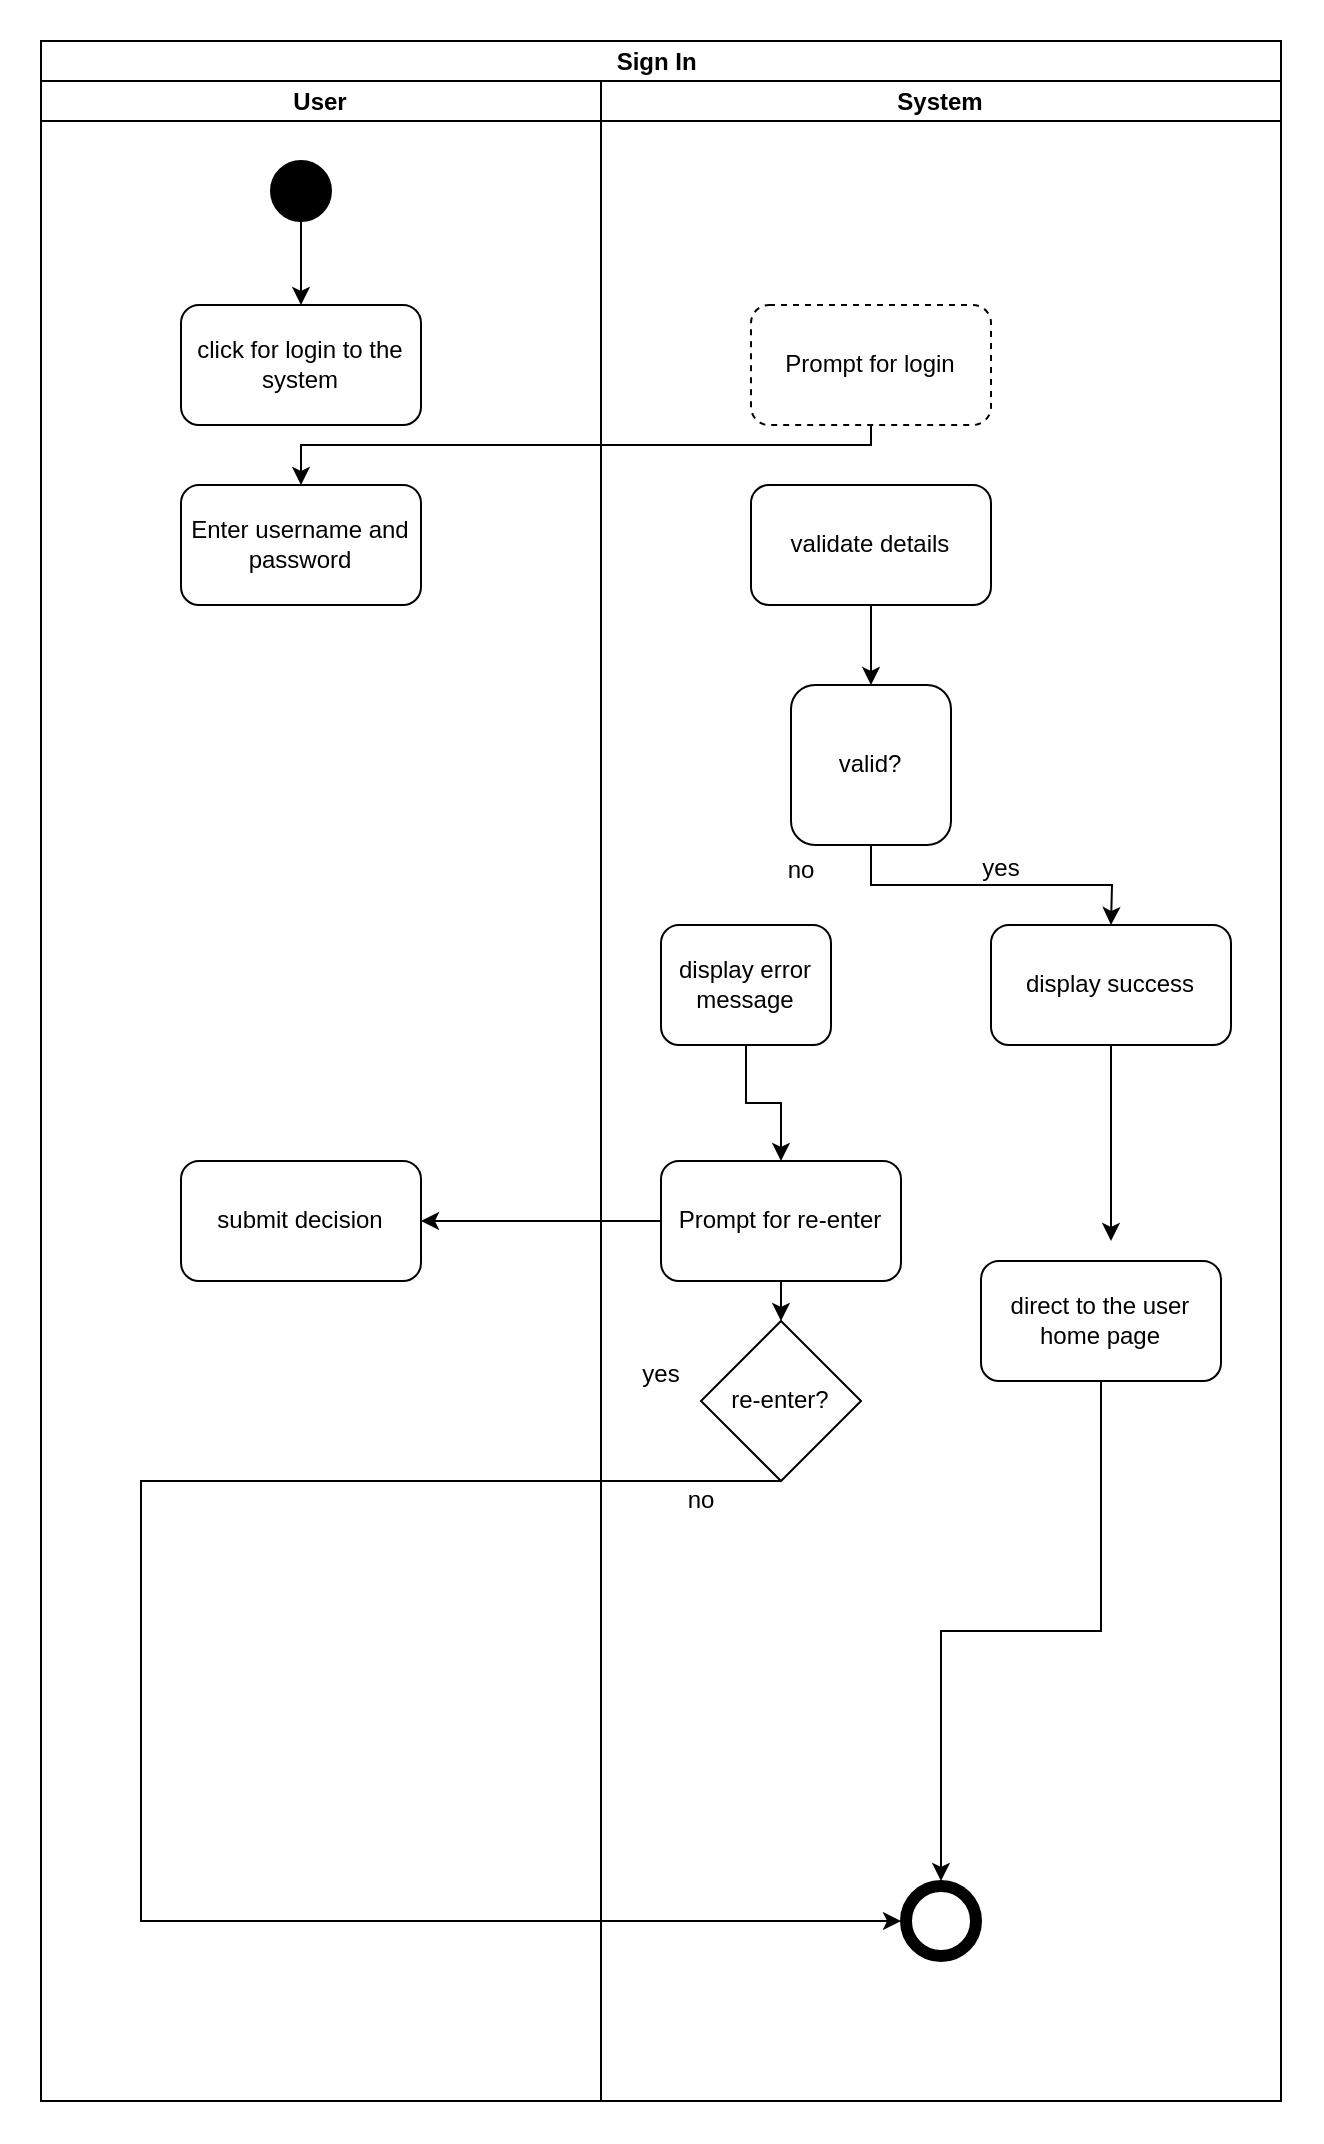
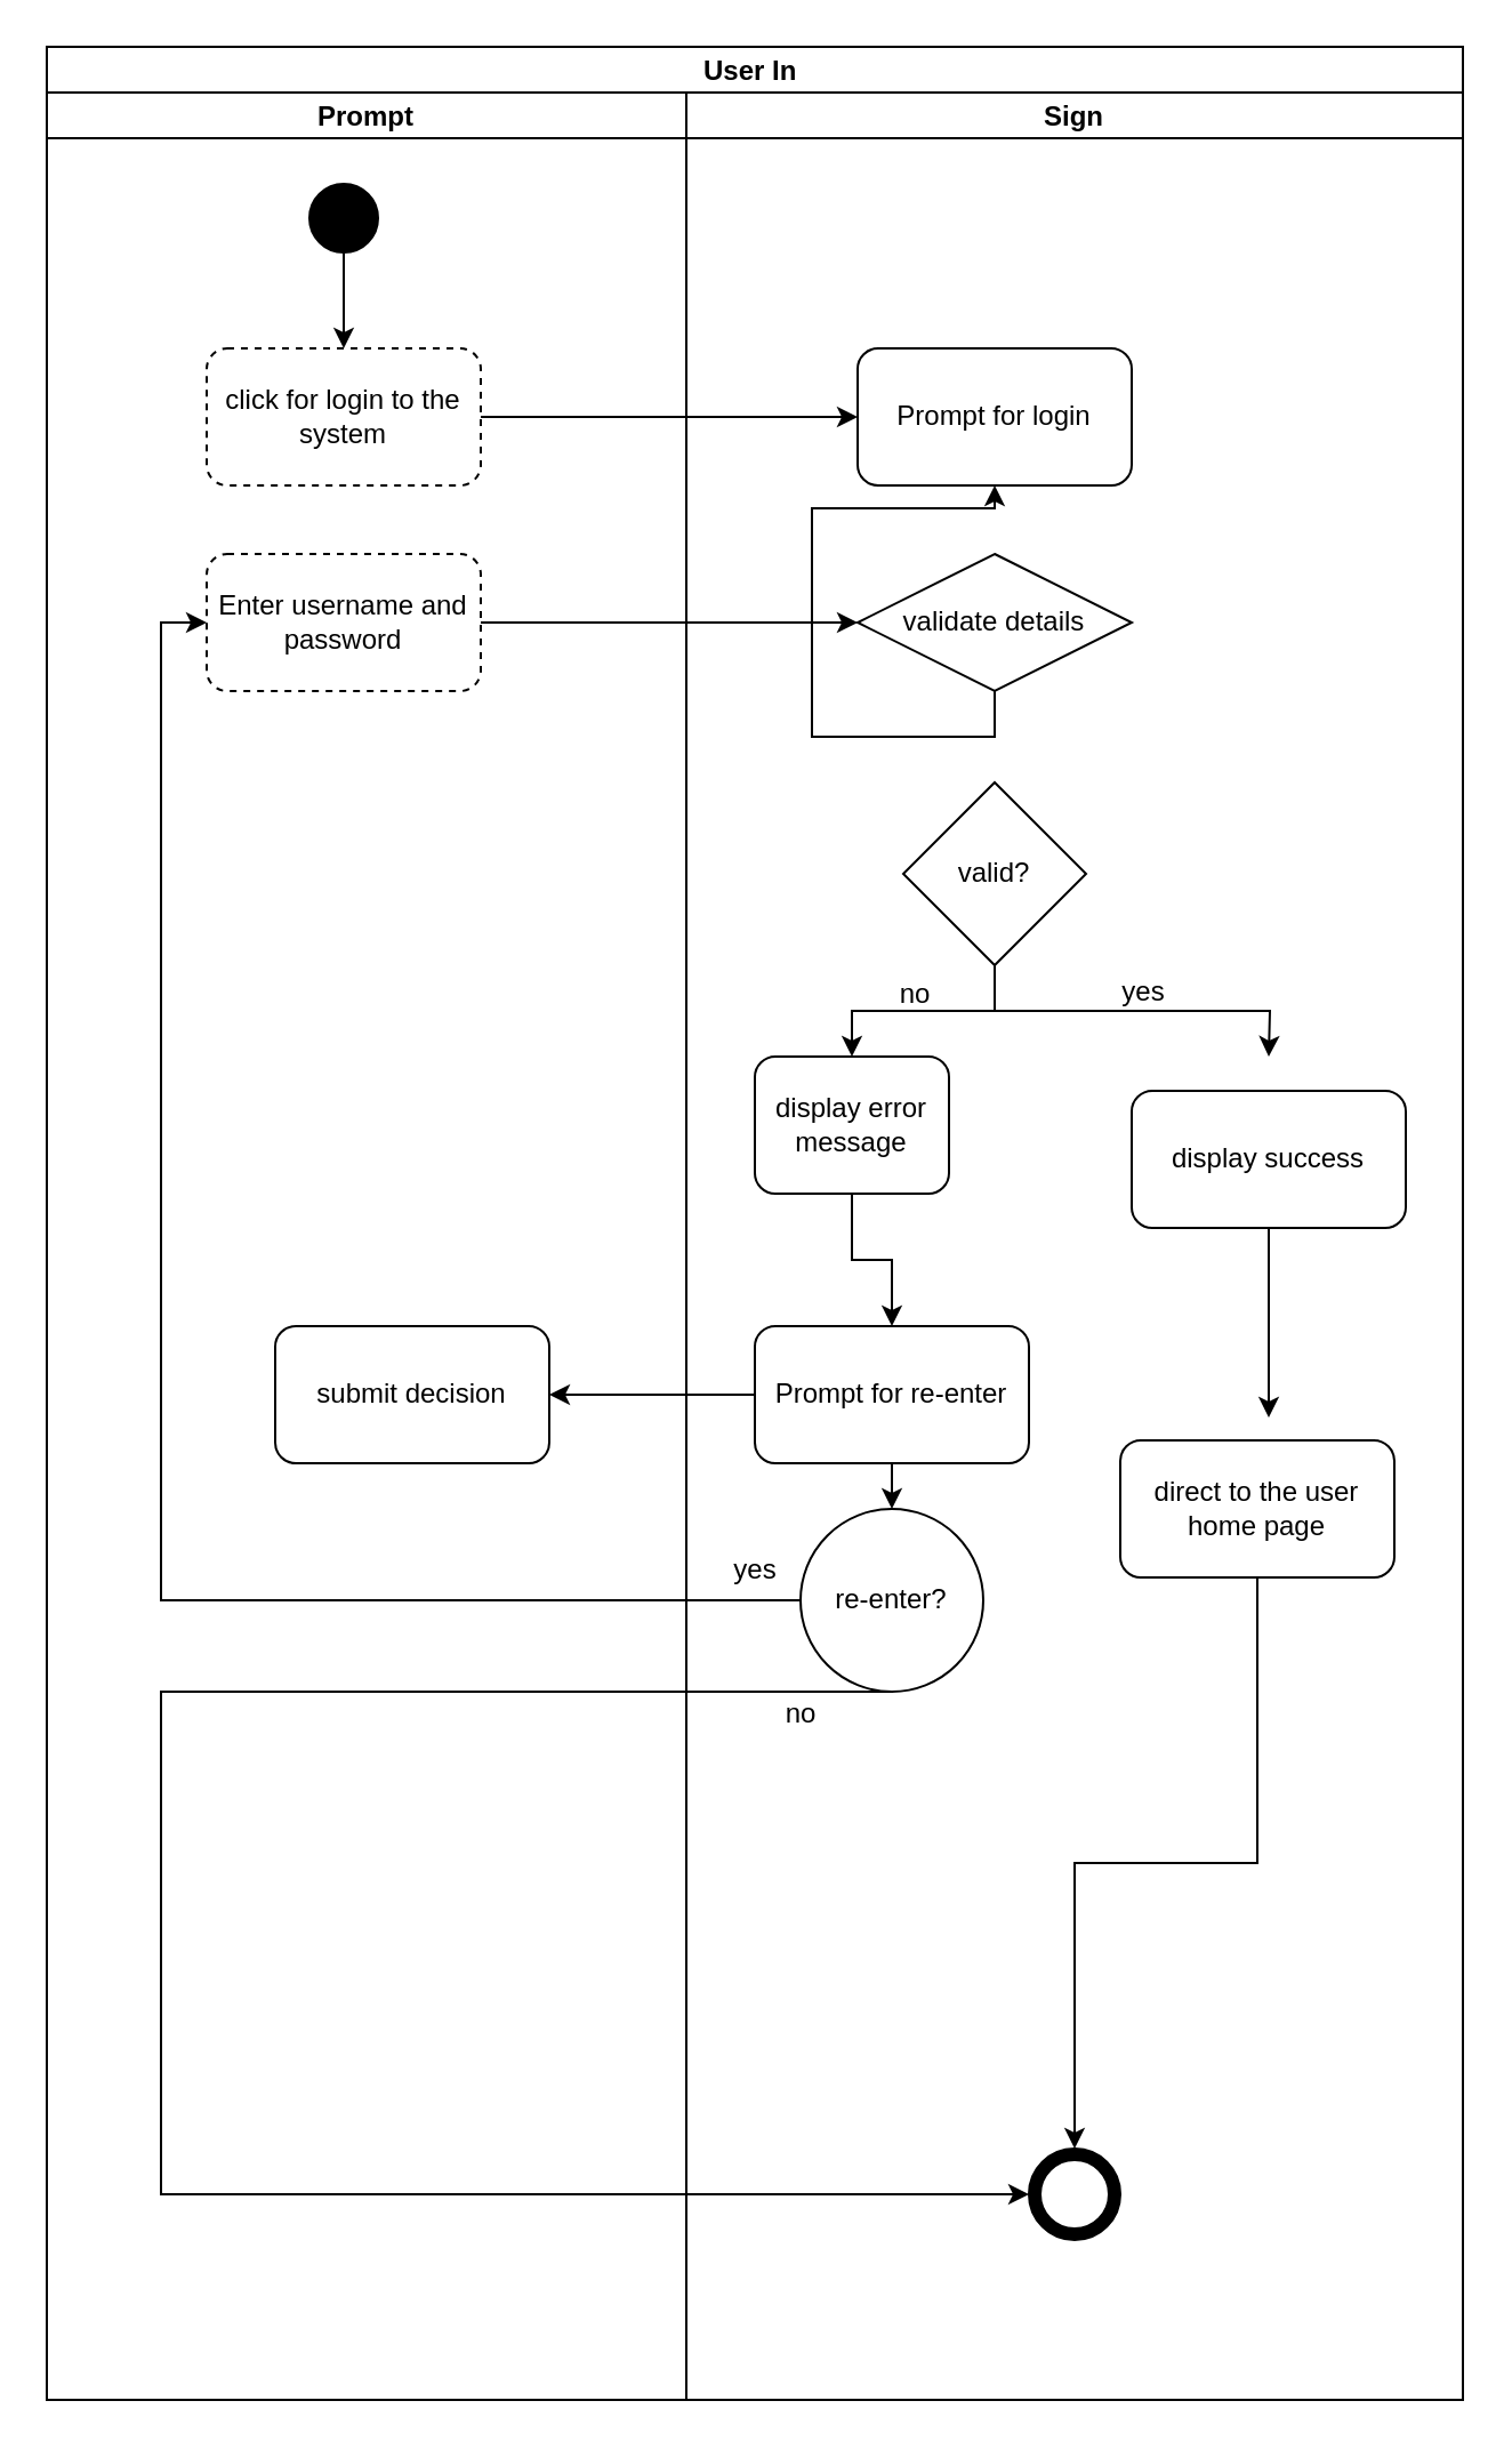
- <mxCell id="2" value="Sign In " style="swimlane;childLayout=stackLayout;resizeParent=1;resizeParentMax=0;startSize=20;fillColor=none;" parent="1" vertex="1"><mxGeometry x="20" y="20" width="620" height="1030" as="geometry"><mxRectangle x="220" y="60" width="60" height="20" as="alternateBounds" /></mxGeometry></mxCell>
+ <mxCell id="2" value="User In " style="swimlane;childLayout=stackLayout;resizeParent=1;resizeParentMax=0;startSize=20;fillColor=none;" parent="1" vertex="1"><mxGeometry x="20" y="20" width="620" height="1030" as="geometry"><mxRectangle x="220" y="60" width="60" height="20" as="alternateBounds" /></mxGeometry></mxCell>
- <mxCell id="3" value="User" style="swimlane;startSize=20;" parent="2" vertex="1"><mxGeometry y="20" width="280" height="1010" as="geometry" /></mxCell>
+ <mxCell id="3" value="Prompt" style="swimlane;startSize=20;" parent="2" vertex="1"><mxGeometry y="20" width="280" height="1010" as="geometry" /></mxCell>
- <mxCell id="12" value="System" style="swimlane;startSize=20;" parent="2" vertex="1"><mxGeometry x="280" y="20" width="340" height="1010" as="geometry" /></mxCell>
+ <mxCell id="12" value="Sign" style="swimlane;startSize=20;" parent="2" vertex="1"><mxGeometry x="280" y="20" width="340" height="1010" as="geometry" /></mxCell>
- <mxCell id="4" value="click for login to the system" style="rounded=1;whiteSpace=wrap;html=1;fillColor=none;" parent="3" vertex="1"><mxGeometry x="70" y="112" width="120" height="60" as="geometry" /></mxCell>
+ <mxCell id="4" value="click for login to the system" style="rounded=1;whiteSpace=wrap;html=1;fillColor=none;dashed=1;" parent="3" vertex="1"><mxGeometry x="70" y="112" width="120" height="60" as="geometry" /></mxCell>
+ <mxCell id="9" style="edgeStyle=orthogonalEdgeStyle;rounded=0;orthogonalLoop=1;jettySize=auto;html=1;exitX=1;exitY=0.5;exitDx=0;exitDy=0;entryX=0;entryY=0.5;entryDx=0;entryDy=0;" parent="2" source="4" target="13" edge="1"><mxGeometry relative="1" as="geometry" /></mxCell>
- <mxCell id="13" value="Prompt for login" style="rounded=1;whiteSpace=wrap;html=1;fillColor=none;dashed=1;" parent="12" vertex="1"><mxGeometry x="75" y="112" width="120" height="60" as="geometry" /></mxCell>
+ <mxCell id="13" value="Prompt for login" style="rounded=1;whiteSpace=wrap;html=1;fillColor=none;" parent="12" vertex="1"><mxGeometry x="75" y="112" width="120" height="60" as="geometry" /></mxCell>
- <mxCell id="10" style="edgeStyle=orthogonalEdgeStyle;rounded=0;orthogonalLoop=1;jettySize=auto;html=1;exitX=0.5;exitY=1;exitDx=0;exitDy=0;entryX=0.5;entryY=0;entryDx=0;entryDy=0;" parent="2" source="13" target="5" edge="1"><mxGeometry relative="1" as="geometry"><Array as="points"><mxPoint x="415" y="202" /><mxPoint x="130" y="202" /></Array></mxGeometry></mxCell>
- <mxCell id="5" value="Enter username and password" style="rounded=1;whiteSpace=wrap;html=1;fillColor=none;" parent="3" vertex="1"><mxGeometry x="70" y="202" width="120" height="60" as="geometry" /></mxCell>
+ <mxCell id="5" value="Enter username and password" style="rounded=1;whiteSpace=wrap;html=1;fillColor=none;dashed=1;" parent="3" vertex="1"><mxGeometry x="70" y="202" width="120" height="60" as="geometry" /></mxCell>
+ <mxCell id="11" style="edgeStyle=orthogonalEdgeStyle;rounded=0;orthogonalLoop=1;jettySize=auto;html=1;exitX=1;exitY=0.5;exitDx=0;exitDy=0;entryX=0;entryY=0.5;entryDx=0;entryDy=0;" parent="2" source="5" target="15" edge="1"><mxGeometry relative="1" as="geometry" /></mxCell>
- <mxCell id="15" value="validate details" style="rounded=1;whiteSpace=wrap;html=1;fillColor=none;" parent="12" vertex="1"><mxGeometry x="75" y="202" width="120" height="60" as="geometry" /></mxCell>
+ <mxCell id="15" value="validate details" style="rhombus;whiteSpace=wrap;html=1;fillColor=none;" parent="12" vertex="1"><mxGeometry x="75" y="202" width="120" height="60" as="geometry" /></mxCell>
- <mxCell id="14" style="edgeStyle=orthogonalEdgeStyle;rounded=0;orthogonalLoop=1;jettySize=auto;html=1;exitX=0.5;exitY=1;exitDx=0;exitDy=0;entryX=0.5;entryY=0;entryDx=0;entryDy=0;" parent="12" source="15" target="18" edge="1"><mxGeometry relative="1" as="geometry" /></mxCell>
+ <mxCell id="14" style="edgeStyle=orthogonalEdgeStyle;rounded=0;orthogonalLoop=1;jettySize=auto;html=1;exitX=0.5;exitY=1;exitDx=0;exitDy=0;" parent="12" source="15" target="13" edge="1"><mxGeometry relative="1" as="geometry" /></mxCell>
- <mxCell id="18" value="valid?" style="whiteSpace=wrap;html=1;fillColor=none;rounded=1;" parent="12" vertex="1"><mxGeometry x="95" y="302" width="80" height="80" as="geometry" /></mxCell>
+ <mxCell id="18" value="valid?" style="rhombus;whiteSpace=wrap;html=1;fillColor=none;" parent="12" vertex="1"><mxGeometry x="95" y="302" width="80" height="80" as="geometry" /></mxCell>
+ <mxCell id="16" style="edgeStyle=orthogonalEdgeStyle;rounded=0;orthogonalLoop=1;jettySize=auto;html=1;exitX=0.5;exitY=1;exitDx=0;exitDy=0;entryX=0.5;entryY=0;entryDx=0;entryDy=0;" parent="12" source="18" target="20" edge="1"><mxGeometry relative="1" as="geometry" /></mxCell>
- <mxCell id="23" value="display success" style="rounded=1;whiteSpace=wrap;html=1;fillColor=none;" parent="12" vertex="1"><mxGeometry x="195" y="422" width="120" height="60" as="geometry" /></mxCell>
+ <mxCell id="23" value="display success" style="rounded=1;whiteSpace=wrap;html=1;fillColor=none;" parent="12" vertex="1"><mxGeometry x="195" y="437" width="120" height="60" as="geometry" /></mxCell>
+ <mxCell id="32" style="edgeStyle=orthogonalEdgeStyle;rounded=0;orthogonalLoop=1;jettySize=auto;html=1;exitX=0;exitY=0.5;exitDx=0;exitDy=0;entryX=0;entryY=0.5;entryDx=0;entryDy=0;" parent="2" source="27" target="5" edge="1"><mxGeometry relative="1" as="geometry" /></mxCell>
- <mxCell id="6" value="submit decision" style="rounded=1;whiteSpace=wrap;html=1;fillColor=none;" parent="3" vertex="1"><mxGeometry x="70" y="540" width="120" height="60" as="geometry" /></mxCell>
+ <mxCell id="6" value="submit decision" style="rounded=1;whiteSpace=wrap;html=1;fillColor=none;" parent="3" vertex="1"><mxGeometry x="100" y="540" width="120" height="60" as="geometry" /></mxCell>
- <mxCell id="27" value="re-enter?" style="rhombus;whiteSpace=wrap;html=1;fillColor=none;" parent="12" vertex="1"><mxGeometry x="50" y="620" width="80" height="80" as="geometry" /></mxCell>
+ <mxCell id="27" value="re-enter?" style="ellipse;whiteSpace=wrap;html=1;fillColor=none;" parent="12" vertex="1"><mxGeometry x="50" y="620" width="80" height="80" as="geometry" /></mxCell>
